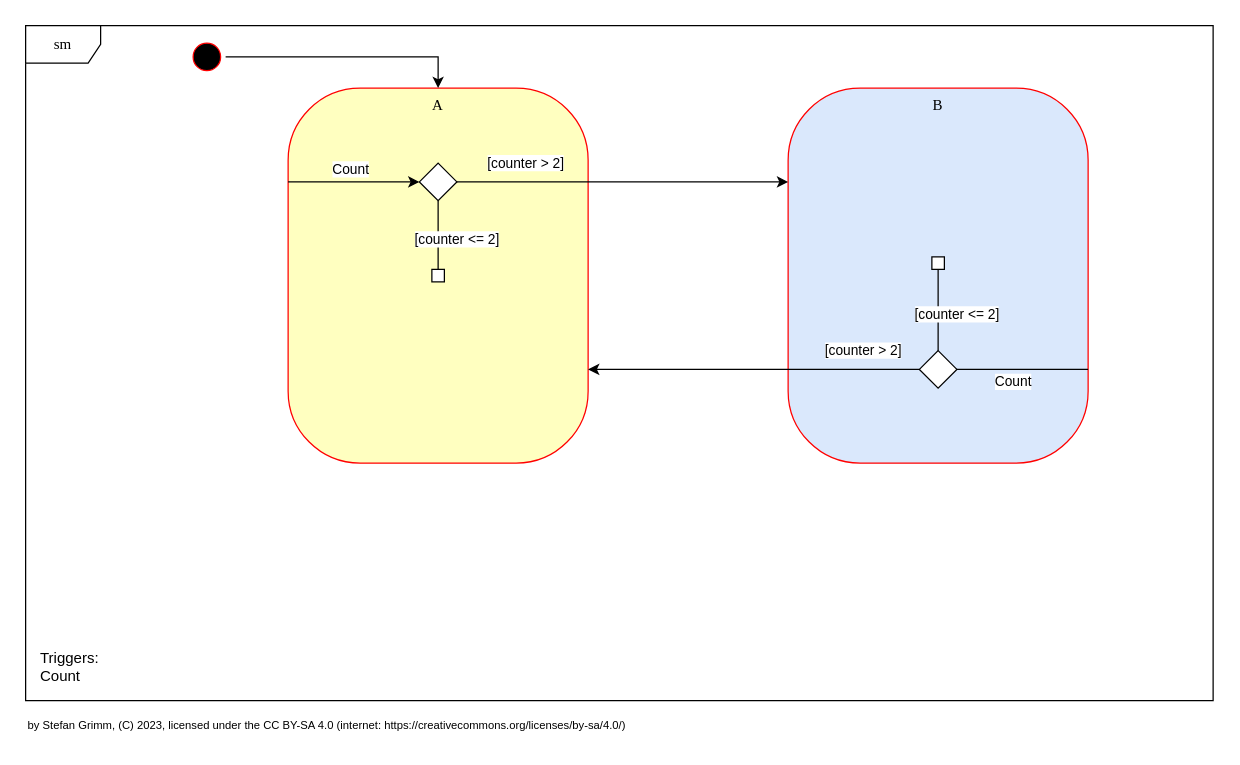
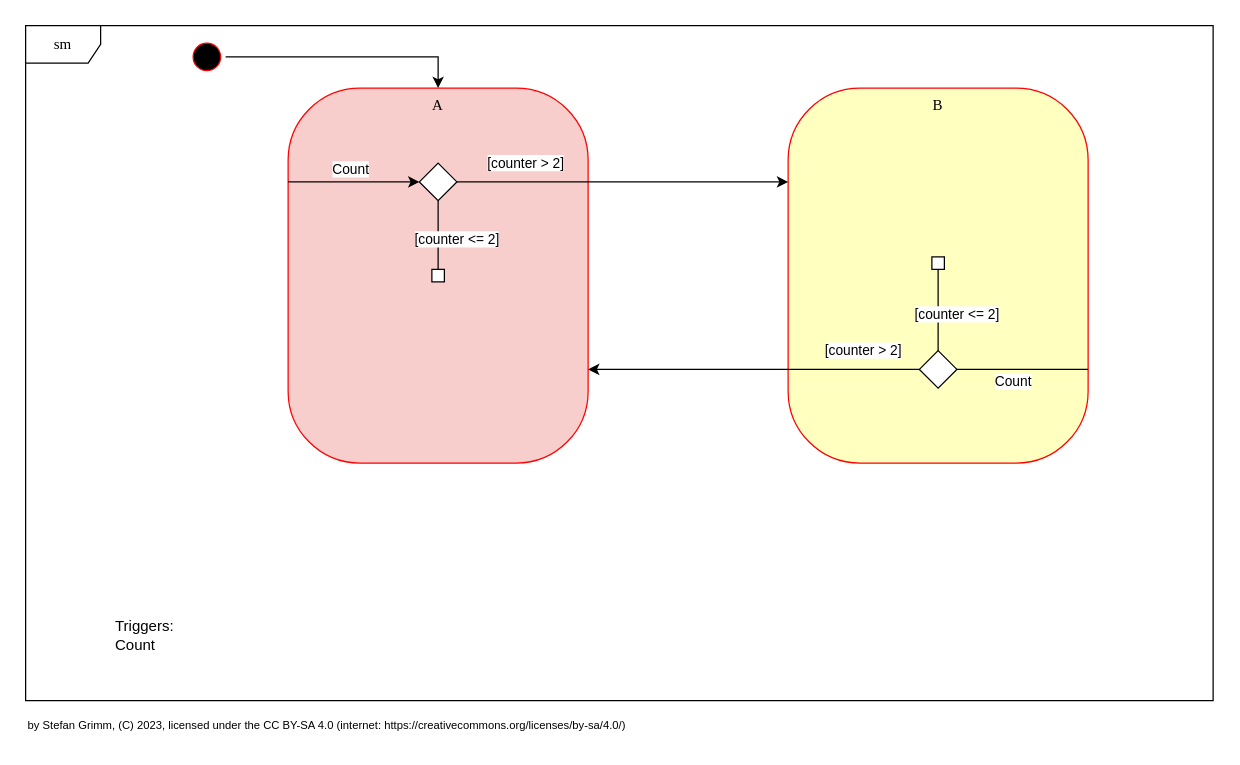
- <mxCell id="3" value="A" style="rounded=1;whiteSpace=wrap;html=1;arcSize=24;fillColor=#ffffc0;strokeColor=#ff0000;shadow=0;comic=0;labelBackgroundColor=none;fontFamily=Verdana;fontSize=12;fontColor=#000000;align=center;verticalAlign=top;" parent="1" vertex="1"><mxGeometry x="230" y="70" width="240" height="300" as="geometry" /></mxCell>
+ <mxCell id="3" value="A" style="rounded=1;whiteSpace=wrap;html=1;arcSize=24;fillColor=#f8cecc;strokeColor=#ff0000;shadow=0;comic=0;labelBackgroundColor=none;fontFamily=Verdana;fontSize=12;fontColor=#000000;align=center;verticalAlign=top;" parent="1" vertex="1"><mxGeometry x="230" y="70" width="240" height="300" as="geometry" /></mxCell>
- <mxCell id="4" value="B" style="rounded=1;whiteSpace=wrap;html=1;arcSize=24;fillColor=#dae8fc;strokeColor=#ff0000;shadow=0;comic=0;labelBackgroundColor=none;fontFamily=Verdana;fontSize=12;fontColor=#000000;align=center;verticalAlign=top;" parent="1" vertex="1"><mxGeometry x="630" y="70" width="240" height="300" as="geometry" /></mxCell>
+ <mxCell id="4" value="B" style="rounded=1;whiteSpace=wrap;html=1;arcSize=24;fillColor=#ffffc0;strokeColor=#ff0000;shadow=0;comic=0;labelBackgroundColor=none;fontFamily=Verdana;fontSize=12;fontColor=#000000;align=center;verticalAlign=top;" parent="1" vertex="1"><mxGeometry x="630" y="70" width="240" height="300" as="geometry" /></mxCell>
- <mxCell id="12" value="Triggers:&lt;br&gt;Count" style="text;html=1;strokeColor=none;fillColor=none;align=left;verticalAlign=bottom;whiteSpace=wrap;rounded=0;" parent="1" vertex="1"><mxGeometry x="30" y="440" width="100" height="110" as="geometry" /></mxCell>
+ <mxCell id="12" value="Triggers:&lt;br&gt;Count" style="text;html=1;strokeColor=none;fillColor=none;align=left;verticalAlign=bottom;whiteSpace=wrap;rounded=0;" parent="1" vertex="1"><mxGeometry x="90" y="415" width="100" height="110" as="geometry" /></mxCell>
